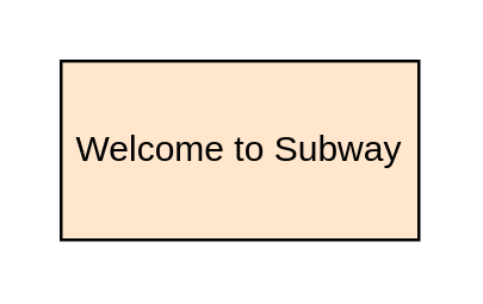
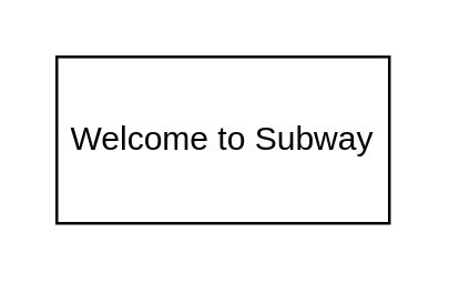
- <mxCell id="2" value="Welcome to Subway" style="rounded=0;whiteSpace=wrap;html=1;fillColor=#ffe6cc;" vertex="1" parent="1"><mxGeometry x="20" width="120" height="60" as="geometry" y="20" /></mxCell>
+ <mxCell id="2" value="Welcome to Subway" style="rounded=0;whiteSpace=wrap;html=1;" vertex="1" parent="1"><mxGeometry x="20" width="120" height="60" as="geometry" y="20" /></mxCell>
